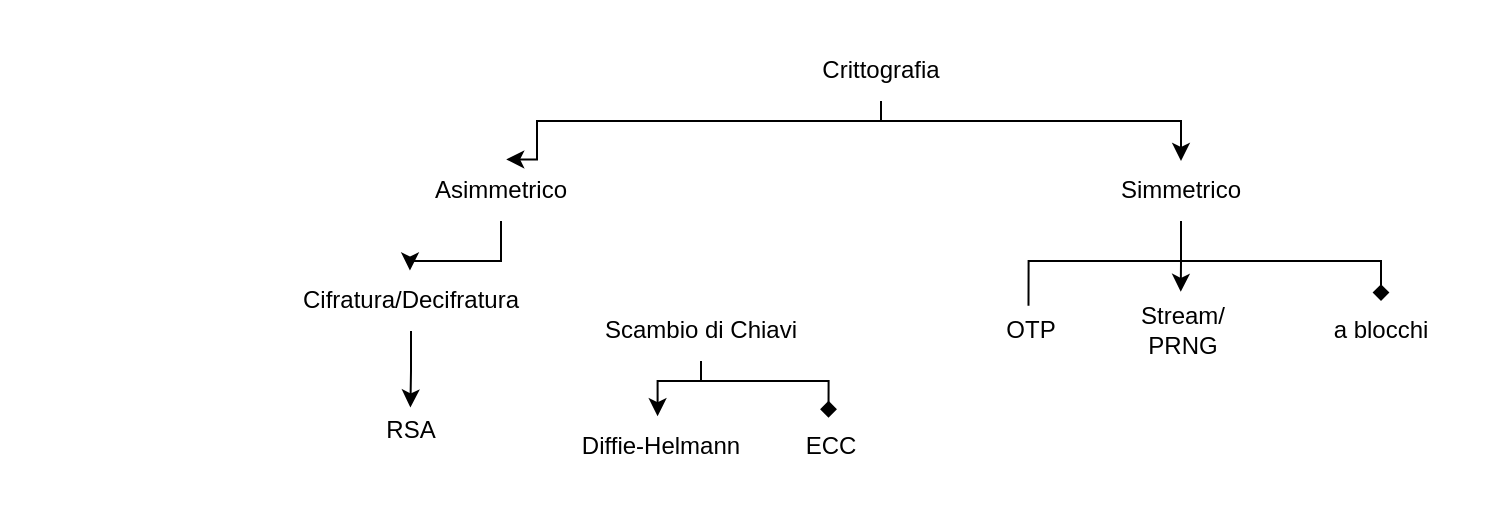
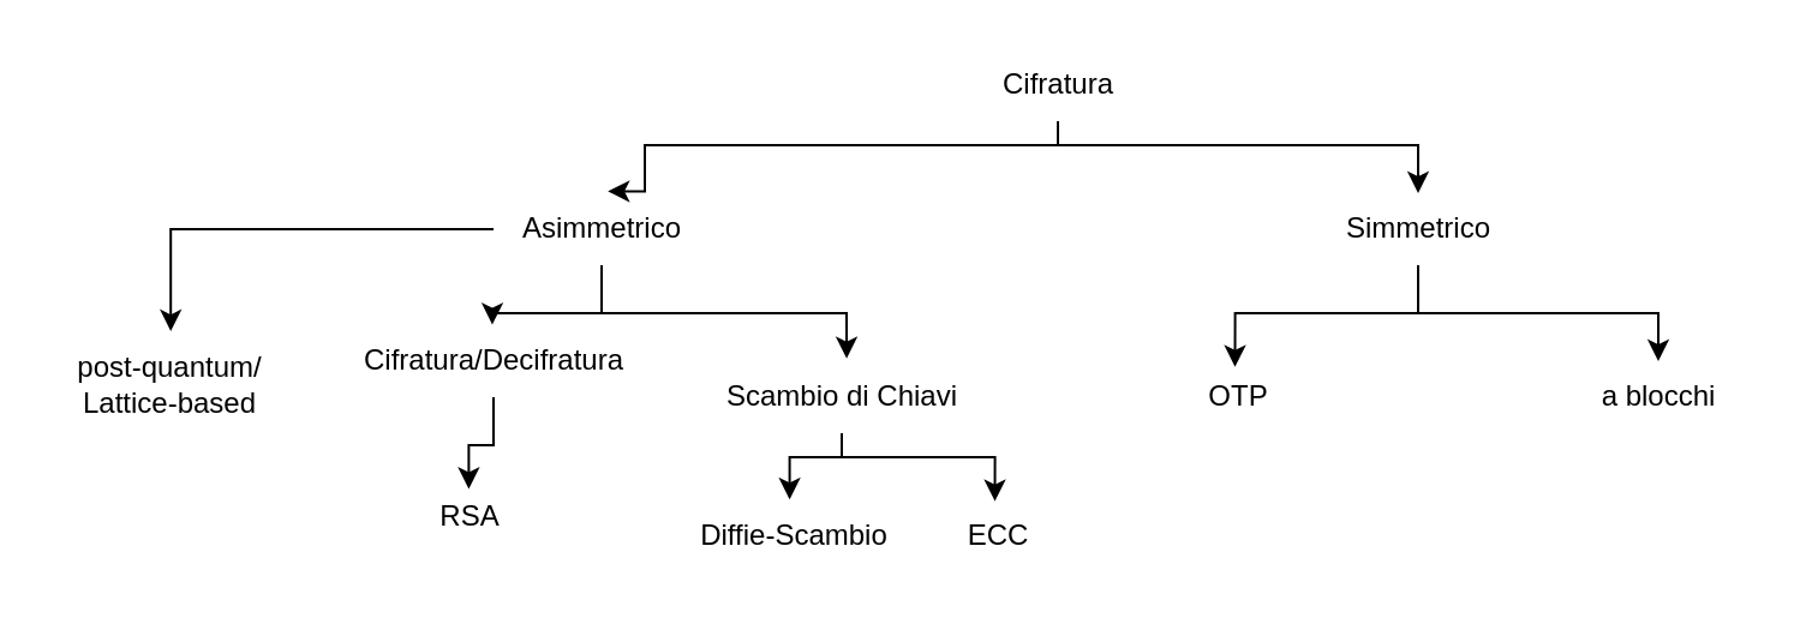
- <mxCell id="3" value="Crittografia" style="text;html=1;align=center;verticalAlign=middle;resizable=0;points=[];autosize=1;strokeColor=none;fillColor=none;" vertex="1" parent="1"><mxGeometry x="400" y="20" width="80" height="30" as="geometry" /></mxCell>
+ <mxCell id="3" value="Cifratura" style="text;html=1;align=center;verticalAlign=middle;resizable=0;points=[];autosize=1;strokeColor=none;fillColor=none;" vertex="1" parent="1"><mxGeometry x="400" y="20" width="80" height="30" as="geometry" /></mxCell>
+ <mxCell id="19" style="edgeStyle=orthogonalEdgeStyle;rounded=0;orthogonalLoop=1;jettySize=auto;html=1;entryX=0.506;entryY=-0.062;entryDx=0;entryDy=0;entryPerimeter=0;" edge="1" parent="1" source="4" target="15"><mxGeometry relative="1" as="geometry" /></mxCell>
+ <mxCell id="18" style="edgeStyle=orthogonalEdgeStyle;rounded=0;orthogonalLoop=1;jettySize=auto;html=1;entryX=0.517;entryY=-0.038;entryDx=0;entryDy=0;entryPerimeter=0;" edge="1" parent="1" source="4" target="11"><mxGeometry relative="1" as="geometry" /></mxCell>
- <mxCell id="24" style="edgeStyle=orthogonalEdgeStyle;rounded=0;orthogonalLoop=1;jettySize=auto;html=1;entryX=0.484;entryY=0.01;entryDx=0;entryDy=0;entryPerimeter=0;" edge="1" parent="1" source="6" target="7"><mxGeometry relative="1" as="geometry" /></mxCell>
- <mxCell id="5" style="edgeStyle=orthogonalEdgeStyle;rounded=0;orthogonalLoop=1;jettySize=auto;html=1;endArrow=diamond;" edge="1" parent="1" source="6" target="8"><mxGeometry relative="1" as="geometry"><Array as="points"><mxPoint x="590" y="130" /><mxPoint x="690" y="130" /></Array></mxGeometry></mxCell>
+ <mxCell id="5" style="edgeStyle=orthogonalEdgeStyle;rounded=0;orthogonalLoop=1;jettySize=auto;html=1;" edge="1" parent="1" source="6" target="8"><mxGeometry relative="1" as="geometry"><Array as="points"><mxPoint x="590" y="130" /><mxPoint x="690" y="130" /></Array></mxGeometry></mxCell>
- <mxCell id="23" style="edgeStyle=orthogonalEdgeStyle;rounded=0;orthogonalLoop=1;jettySize=auto;html=1;entryX=0.475;entryY=0.078;entryDx=0;entryDy=0;entryPerimeter=0;endArrow=none;" edge="1" parent="1" source="6" target="9"><mxGeometry relative="1" as="geometry"><Array as="points"><mxPoint x="590" y="130" /><mxPoint x="514" y="130" /></Array></mxGeometry></mxCell>
+ <mxCell id="23" style="edgeStyle=orthogonalEdgeStyle;rounded=0;orthogonalLoop=1;jettySize=auto;html=1;entryX=0.475;entryY=0.078;entryDx=0;entryDy=0;entryPerimeter=0;" edge="1" parent="1" source="6" target="9"><mxGeometry relative="1" as="geometry"><Array as="points"><mxPoint x="590" y="130" /><mxPoint x="514" y="130" /></Array></mxGeometry></mxCell>
+ <mxCell id="15" value="&lt;div&gt;post-quantum/&lt;/div&gt;&lt;div&gt;Lattice-based&lt;/div&gt;" style="text;html=1;align=center;verticalAlign=middle;resizable=0;points=[];autosize=1;strokeColor=none;fillColor=none;" vertex="1" parent="1"><mxGeometry x="20" y="140" width="100" height="40" as="geometry" /></mxCell>
- <mxCell id="7" value="&lt;div&gt;Stream/&lt;/div&gt;&lt;div&gt;PRNG&lt;/div&gt;" style="text;html=1;align=center;verticalAlign=middle;resizable=0;points=[];autosize=1;strokeColor=none;fillColor=none;" vertex="1" parent="1"><mxGeometry x="556" y="145" width="70" height="40" as="geometry" /></mxCell>
- <mxCell id="22" style="edgeStyle=orthogonalEdgeStyle;rounded=0;orthogonalLoop=1;jettySize=auto;html=1;entryX=0.475;entryY=0.011;entryDx=0;entryDy=0;entryPerimeter=0;endArrow=diamond;" edge="1" parent="1" source="11" target="14"><mxGeometry relative="1" as="geometry"><Array as="points"><mxPoint x="350" y="190" /><mxPoint x="414" y="190" /></Array></mxGeometry></mxCell>
+ <mxCell id="22" style="edgeStyle=orthogonalEdgeStyle;rounded=0;orthogonalLoop=1;jettySize=auto;html=1;entryX=0.475;entryY=0.011;entryDx=0;entryDy=0;entryPerimeter=0;" edge="1" parent="1" source="11" target="14"><mxGeometry relative="1" as="geometry"><Array as="points"><mxPoint x="350" y="190" /><mxPoint x="414" y="190" /></Array></mxGeometry></mxCell>
- <mxCell id="12" value="RSA" style="text;html=1;align=center;verticalAlign=middle;resizable=0;points=[];autosize=1;strokeColor=none;fillColor=none;fontColor=light-dark(#000000,#1E90FF);" vertex="1" parent="1"><mxGeometry x="180" y="200" width="50" height="30" as="geometry" /></mxCell>
+ <mxCell id="12" value="RSA" style="text;html=1;align=center;verticalAlign=middle;resizable=0;points=[];autosize=1;strokeColor=none;fillColor=none;fontColor=light-dark(#000000,#1E90FF);" vertex="1" parent="1"><mxGeometry x="170" y="200" width="50" height="30" as="geometry" /></mxCell>
- <mxCell id="13" value="Diffie-Helmann" style="text;html=1;align=center;verticalAlign=middle;resizable=0;points=[];autosize=1;strokeColor=none;fillColor=none;fontColor=light-dark(#000000,#1E90FF);" vertex="1" parent="1"><mxGeometry x="280" y="208" width="100" height="30" as="geometry" /></mxCell>
+ <mxCell id="13" value="Diffie-Scambio" style="text;html=1;align=center;verticalAlign=middle;resizable=0;points=[];autosize=1;strokeColor=none;fillColor=none;fontColor=light-dark(#000000,#1E90FF);" vertex="1" parent="1"><mxGeometry x="280" y="208" width="100" height="30" as="geometry" /></mxCell>
